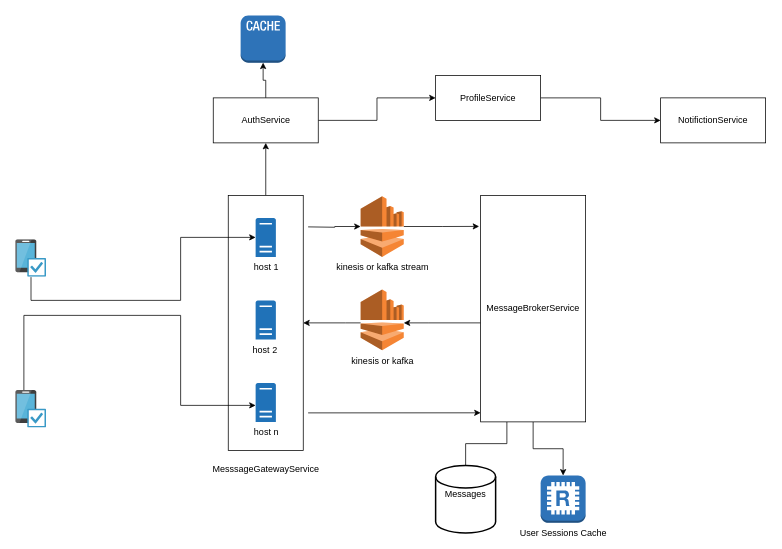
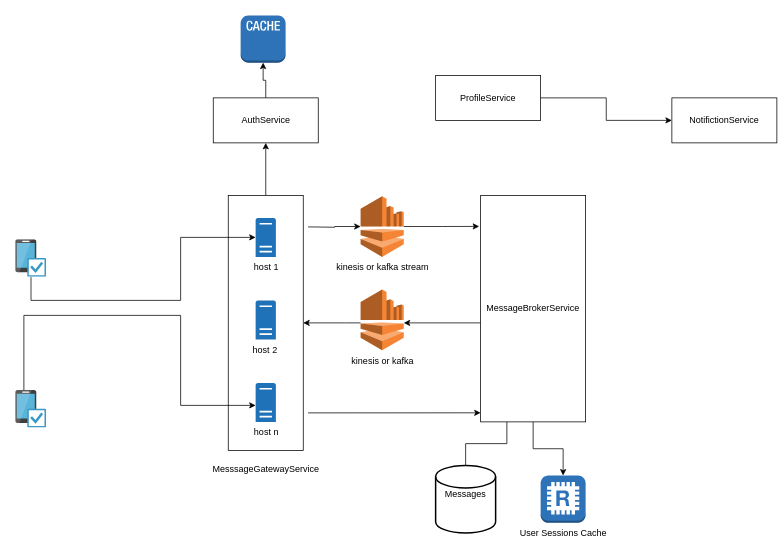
- <mxCell id="17" style="edgeStyle=orthogonalEdgeStyle;rounded=0;orthogonalLoop=1;jettySize=auto;html=1;startArrow=none;startFill=0;" parent="1" source="19" target="21" edge="1"><mxGeometry relative="1" as="geometry" /></mxCell>
- <mxCell id="22" value="NotifictionService" style="rounded=0;whiteSpace=wrap;html=1;" parent="1" vertex="1"><mxGeometry x="880" y="130" width="140" height="60" as="geometry" /></mxCell>
+ <mxCell id="22" value="NotifictionService" style="rounded=0;whiteSpace=wrap;html=1;" parent="1" vertex="1"><mxGeometry x="895" y="130" width="140" height="60" as="geometry" /></mxCell>
